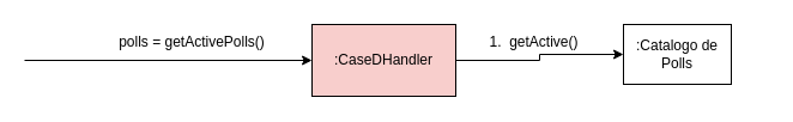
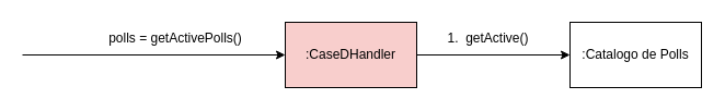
- <mxCell id="6" value=":Catalogo de Polls" style="whiteSpace=wrap;html=1;" parent="1" vertex="1"><mxGeometry x="520" y="20" width="90" height="50" as="geometry" /></mxCell>
+ <mxCell id="6" value=":Catalogo de Polls" style="whiteSpace=wrap;html=1;" parent="1" vertex="1"><mxGeometry x="520" y="20" width="120" height="60" as="geometry" /></mxCell>
